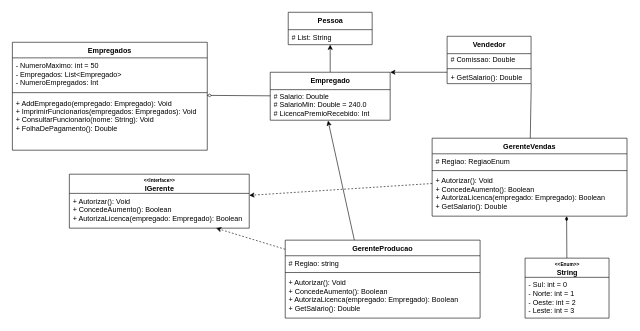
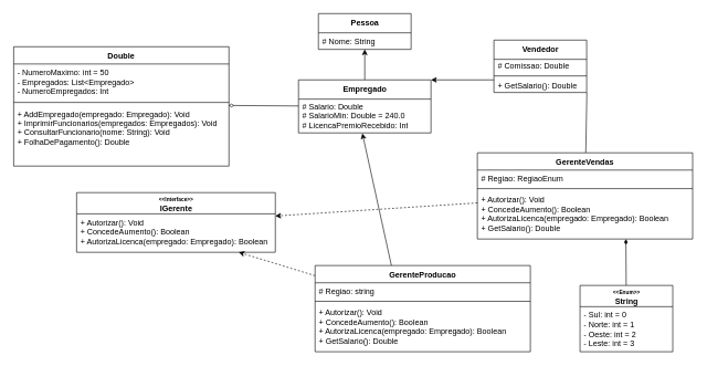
- <mxCell id="3" value="# List: String" style="text;html=1;strokeColor=none;fillColor=none;align=left;verticalAlign=middle;spacingLeft=4;spacingRight=4;overflow=hidden;rotatable=0;points=[[0,0.5],[1,0.5]];portConstraint=eastwest;" vertex="1" parent="2"><mxGeometry y="29" width="140" height="25" as="geometry" /></mxCell>
+ <mxCell id="3" value="# Nome: String" style="text;html=1;strokeColor=none;fillColor=none;align=left;verticalAlign=middle;spacingLeft=4;spacingRight=4;overflow=hidden;rotatable=0;points=[[0,0.5],[1,0.5]];portConstraint=eastwest;" vertex="1" parent="2"><mxGeometry y="29" width="140" height="25" as="geometry" /></mxCell>
- <mxCell id="4" value="Empregados" style="swimlane;fontStyle=1;align=center;verticalAlign=top;childLayout=stackLayout;horizontal=1;startSize=26;horizontalStack=0;resizeParent=1;resizeParentMax=0;resizeLast=0;collapsible=1;marginBottom=0;" vertex="1" parent="1"><mxGeometry x="20" y="70" width="325" height="180" as="geometry" /></mxCell>
+ <mxCell id="4" value="Double" style="swimlane;fontStyle=1;align=center;verticalAlign=top;childLayout=stackLayout;horizontal=1;startSize=26;horizontalStack=0;resizeParent=1;resizeParentMax=0;resizeLast=0;collapsible=1;marginBottom=0;" vertex="1" parent="1"><mxGeometry x="20" y="70" width="325" height="180" as="geometry" /></mxCell>
